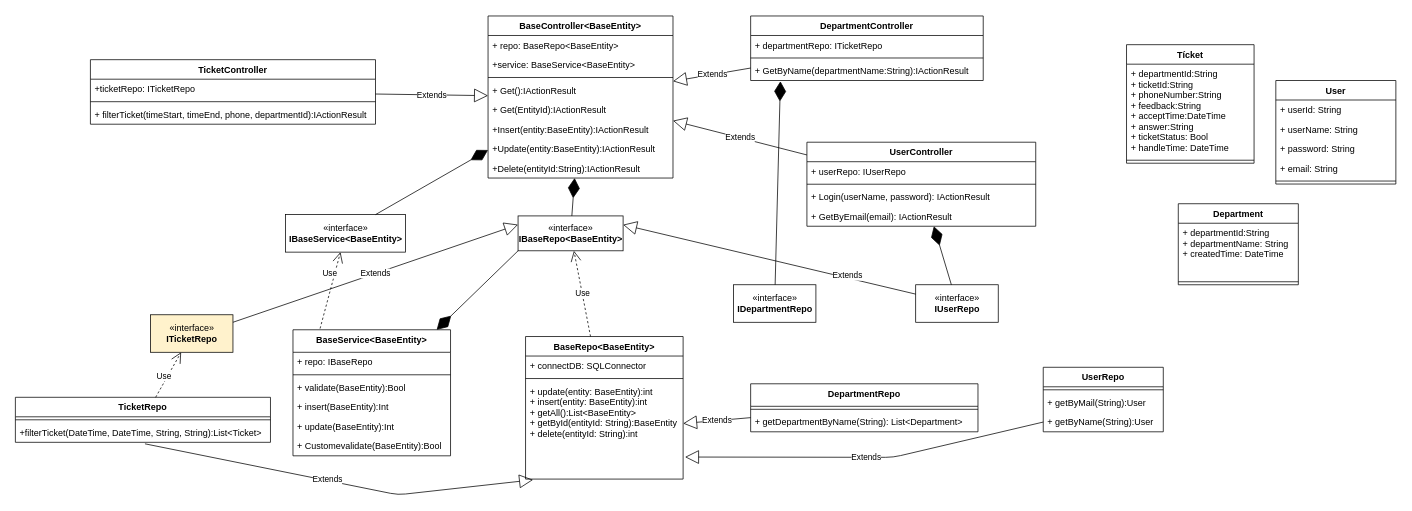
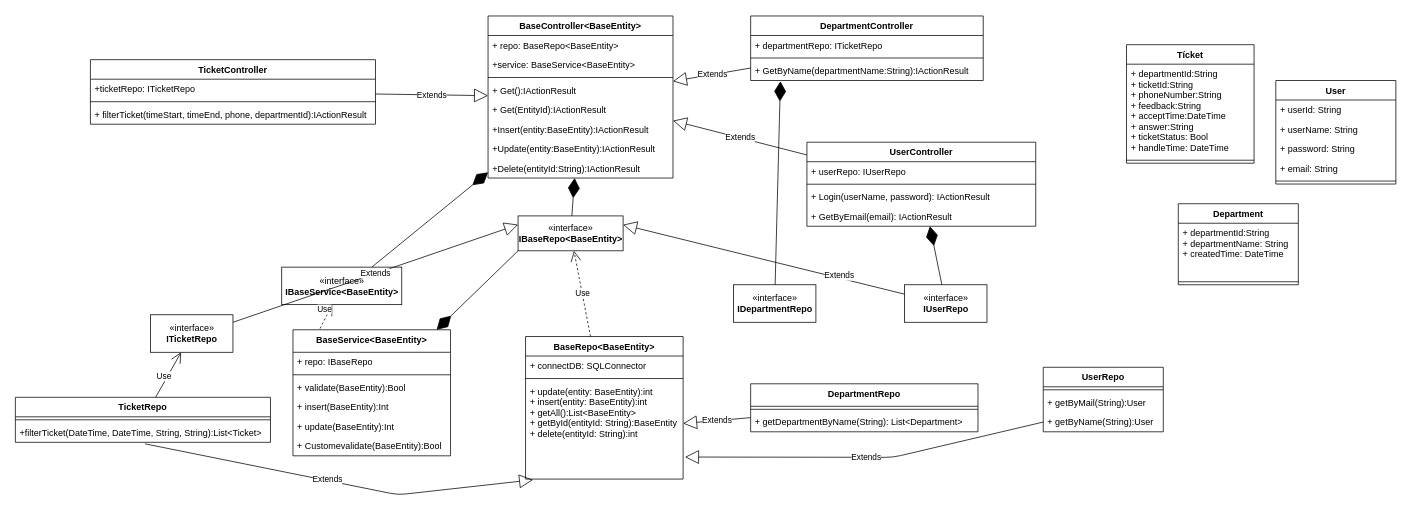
- <mxCell id="8" value="«interface»&lt;br&gt;&lt;b&gt;IBaseService&amp;lt;BaseEntity&amp;gt;&lt;br&gt;&lt;/b&gt;" style="html=1;" vertex="1" parent="1"><mxGeometry x="380" y="285.5" width="160" height="50" as="geometry" /></mxCell>
+ <mxCell id="8" value="«interface»&lt;br&gt;&lt;b&gt;IBaseService&amp;lt;BaseEntity&amp;gt;&lt;br&gt;&lt;/b&gt;" style="html=1;" vertex="1" parent="1"><mxGeometry x="375" y="355.5" width="160" height="50" as="geometry" /></mxCell>
- <mxCell id="60" value="«interface»&lt;br&gt;&lt;b&gt;IUserRepo&lt;/b&gt;" style="html=1;" vertex="1" parent="1"><mxGeometry x="1220" y="379" width="110" height="50" as="geometry" /></mxCell>
+ <mxCell id="60" value="«interface»&lt;br&gt;&lt;b&gt;IUserRepo&lt;/b&gt;" style="html=1;" vertex="1" parent="1"><mxGeometry x="1205" y="379" width="110" height="50" as="geometry" /></mxCell>
- <mxCell id="35" value="«interface»&lt;br&gt;&lt;b&gt;ITicketRepo&lt;/b&gt;" style="html=1;fillColor=#fff2cc;" vertex="1" parent="1"><mxGeometry x="200" y="419" width="110" height="50" as="geometry" /></mxCell>
+ <mxCell id="35" value="«interface»&lt;br&gt;&lt;b&gt;ITicketRepo&lt;/b&gt;" style="html=1;" vertex="1" parent="1"><mxGeometry x="200" y="419" width="110" height="50" as="geometry" /></mxCell>
- <mxCell id="78" value="Use" style="endArrow=open;endSize=12;dashed=1;html=1;" edge="1" parent="1" source="37" target="35"><mxGeometry x="-0.087" y="5" width="160" relative="1" as="geometry"><mxPoint x="436.12" y="447.32" as="sourcePoint" /><mxPoint x="463.321" y="345.5" as="targetPoint" /><mxPoint y="1" as="offset" /></mxGeometry></mxCell>
+ <mxCell id="78" value="Use" style="endArrow=open;endSize=12;dashed=0;html=1;" edge="1" parent="1" source="37" target="35"><mxGeometry x="-0.087" y="5" width="160" relative="1" as="geometry"><mxPoint x="436.12" y="447.32" as="sourcePoint" /><mxPoint x="463.321" y="345.5" as="targetPoint" /><mxPoint y="1" as="offset" /></mxGeometry></mxCell>
